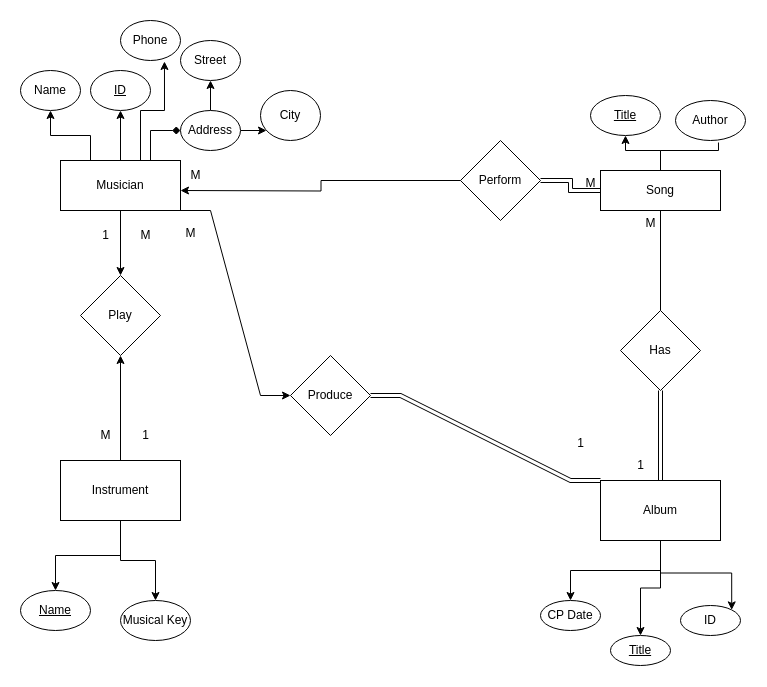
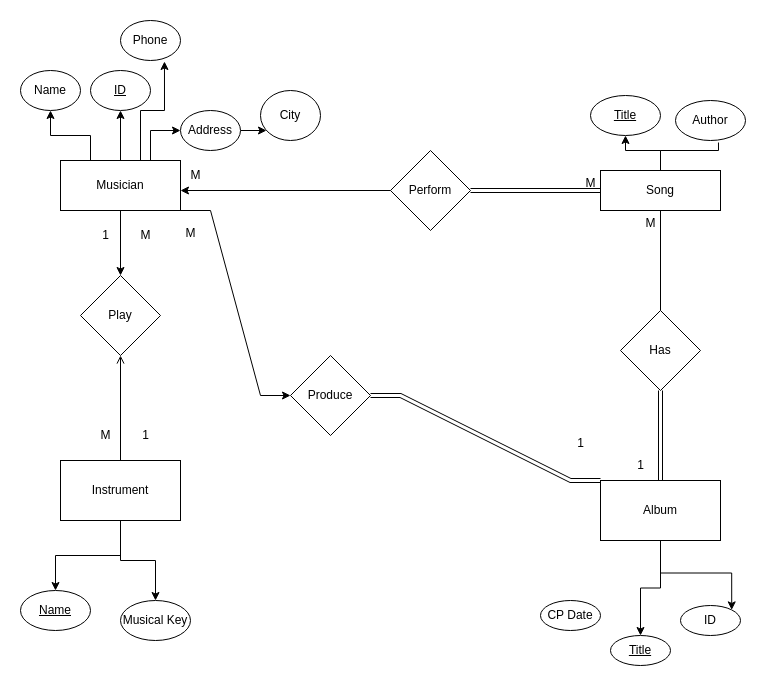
- <mxCell id="27" value="Street" style="ellipse;whiteSpace=wrap;html=1;" vertex="1" parent="1"><mxGeometry x="180" y="40" width="60" height="40" as="geometry" /></mxCell>
- <mxCell id="24" value="" style="edgeStyle=orthogonalEdgeStyle;rounded=0;orthogonalLoop=1;jettySize=auto;html=1;" edge="1" parent="1" source="26" target="27"><mxGeometry relative="1" as="geometry" /></mxCell>
- <mxCell id="4" style="edgeStyle=orthogonalEdgeStyle;rounded=0;orthogonalLoop=1;jettySize=auto;html=1;exitX=0.75;exitY=0;exitDx=0;exitDy=0;entryX=0;entryY=0.5;entryDx=0;entryDy=0;endArrow=diamond;" edge="1" parent="1" source="7" target="26"><mxGeometry relative="1" as="geometry" /></mxCell>
+ <mxCell id="4" style="edgeStyle=orthogonalEdgeStyle;rounded=0;orthogonalLoop=1;jettySize=auto;html=1;exitX=0.75;exitY=0;exitDx=0;exitDy=0;entryX=0;entryY=0.5;entryDx=0;entryDy=0;" edge="1" parent="1" source="7" target="26"><mxGeometry relative="1" as="geometry" /></mxCell>
- <mxCell id="47" value="Perform" style="rhombus;whiteSpace=wrap;html=1;rounded=0;" vertex="1" parent="1"><mxGeometry x="460" y="140" width="80" height="80" as="geometry" /></mxCell>
+ <mxCell id="47" value="Perform" style="rhombus;whiteSpace=wrap;html=1;rounded=0;" vertex="1" parent="1"><mxGeometry x="390" y="150" width="80" height="80" as="geometry" /></mxCell>
- <mxCell id="13" value="" style="edgeStyle=orthogonalEdgeStyle;rounded=0;orthogonalLoop=1;jettySize=auto;html=1;" edge="1" parent="1" source="14" target="38"><mxGeometry relative="1" as="geometry" /></mxCell>
+ <mxCell id="13" value="" style="edgeStyle=orthogonalEdgeStyle;rounded=0;orthogonalLoop=1;jettySize=auto;html=1;endArrow=open;" edge="1" parent="1" source="14" target="38"><mxGeometry relative="1" as="geometry" /></mxCell>
- <mxCell id="17" style="edgeStyle=orthogonalEdgeStyle;rounded=0;orthogonalLoop=1;jettySize=auto;html=1;" edge="1" parent="1" source="20" target="33"><mxGeometry relative="1" as="geometry" /></mxCell>
